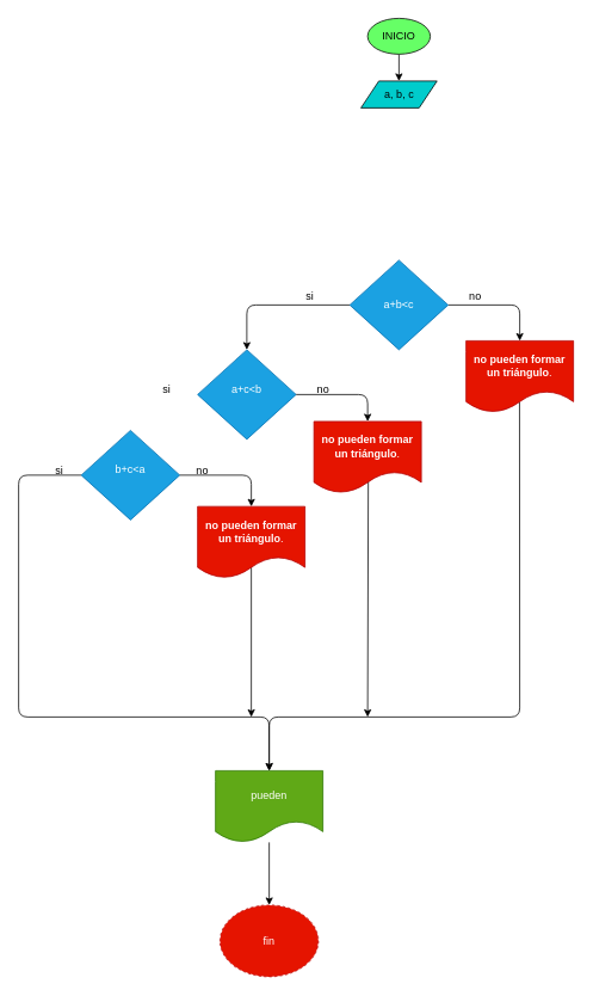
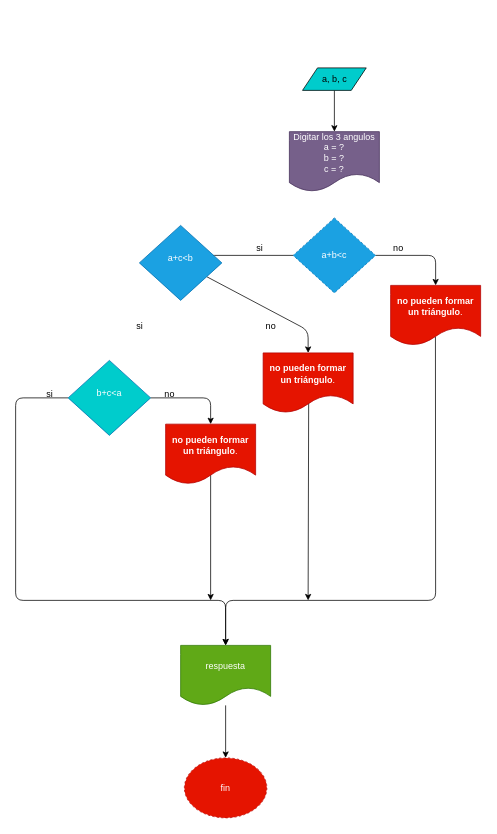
- <mxCell id="3" value="INICIO" style="ellipse;whiteSpace=wrap;html=1;fillColor=#66FF66;" parent="1" vertex="1"><mxGeometry x="410" y="20" width="70" height="40" as="geometry" /></mxCell>
- <mxCell id="2" value="" style="edgeStyle=none;html=1;" parent="1" source="3" target="5" edge="1"><mxGeometry relative="1" as="geometry" /></mxCell>
+ <mxCell id="4" value="" style="edgeStyle=none;html=1;" parent="1" source="5" target="6" edge="1"><mxGeometry relative="1" as="geometry" /></mxCell>
+ <mxCell id="6" value="Digitar los 3 angulos&lt;br&gt;a = ?&lt;br&gt;b = ?&lt;br&gt;c = ?" style="shape=document;whiteSpace=wrap;html=1;boundedLbl=1;fillColor=#76608a;strokeColor=#432D57;fontColor=#ffffff;" parent="1" vertex="1"><mxGeometry x="385" y="175" width="120" height="80" as="geometry" /></mxCell>
- <mxCell id="9" value="&lt;span class=&quot;base&quot;&gt;&lt;span class=&quot;mord mathnormal&quot;&gt;a&lt;/span&gt;&lt;span class=&quot;mspace&quot;&gt;&lt;/span&gt;&lt;span class=&quot;mbin&quot;&gt;+&lt;/span&gt;&lt;span class=&quot;mspace&quot;&gt;&lt;/span&gt;&lt;/span&gt;&lt;span class=&quot;base&quot;&gt;&lt;span class=&quot;strut&quot;&gt;&lt;/span&gt;&lt;span class=&quot;mord mathnormal&quot;&gt;b&amp;lt;&lt;/span&gt;&lt;/span&gt;&lt;span class=&quot;base&quot;&gt;&lt;span class=&quot;mord mathnormal&quot;&gt;c&lt;/span&gt;&lt;/span&gt;" style="rhombus;whiteSpace=wrap;html=1;fillColor=#1ba1e2;strokeColor=#006EAF;fontColor=#ffffff;" parent="1" vertex="1"><mxGeometry x="390" y="290" width="110" height="100" as="geometry" /></mxCell>
+ <mxCell id="9" value="&lt;span class=&quot;base&quot;&gt;&lt;span class=&quot;mord mathnormal&quot;&gt;a&lt;/span&gt;&lt;span class=&quot;mspace&quot;&gt;&lt;/span&gt;&lt;span class=&quot;mbin&quot;&gt;+&lt;/span&gt;&lt;span class=&quot;mspace&quot;&gt;&lt;/span&gt;&lt;/span&gt;&lt;span class=&quot;base&quot;&gt;&lt;span class=&quot;strut&quot;&gt;&lt;/span&gt;&lt;span class=&quot;mord mathnormal&quot;&gt;b&amp;lt;&lt;/span&gt;&lt;/span&gt;&lt;span class=&quot;base&quot;&gt;&lt;span class=&quot;mord mathnormal&quot;&gt;c&lt;/span&gt;&lt;/span&gt;" style="rhombus;whiteSpace=wrap;html=1;fillColor=#1ba1e2;strokeColor=#006EAF;fontColor=#ffffff;dashed=1;" parent="1" vertex="1"><mxGeometry x="390" y="290" width="110" height="100" as="geometry" /></mxCell>
- <mxCell id="14" value="&lt;span class=&quot;katex-display&quot;&gt;&lt;span class=&quot;katex&quot;&gt;&lt;span aria-hidden=&quot;true&quot; class=&quot;katex-html&quot;&gt;&lt;span class=&quot;base&quot;&gt;&lt;span class=&quot;mord mathnormal&quot;&gt;a&lt;/span&gt;&lt;span class=&quot;mspace&quot;&gt;&lt;/span&gt;&lt;span class=&quot;mbin&quot;&gt;+&lt;/span&gt;&lt;span class=&quot;mspace&quot;&gt;&lt;/span&gt;&lt;/span&gt;&lt;span class=&quot;base&quot;&gt;&lt;span class=&quot;strut&quot;&gt;&lt;/span&gt;&lt;span class=&quot;mord mathnormal&quot;&gt;c&amp;lt;&lt;/span&gt;&lt;/span&gt;&lt;span class=&quot;base&quot;&gt;&lt;span class=&quot;mord mathnormal&quot;&gt;b&lt;/span&gt;&lt;/span&gt;&lt;/span&gt;&lt;/span&gt;&lt;/span&gt;&lt;p data-end=&quot;1040&quot; data-start=&quot;926&quot;&gt;&lt;/p&gt;" style="rhombus;whiteSpace=wrap;html=1;fillColor=#1ba1e2;strokeColor=#006EAF;fontColor=#ffffff;" parent="1" vertex="1"><mxGeometry x="220" y="390" width="110" height="100" as="geometry" /></mxCell>
+ <mxCell id="14" value="&lt;span class=&quot;katex-display&quot;&gt;&lt;span class=&quot;katex&quot;&gt;&lt;span aria-hidden=&quot;true&quot; class=&quot;katex-html&quot;&gt;&lt;span class=&quot;base&quot;&gt;&lt;span class=&quot;mord mathnormal&quot;&gt;a&lt;/span&gt;&lt;span class=&quot;mspace&quot;&gt;&lt;/span&gt;&lt;span class=&quot;mbin&quot;&gt;+&lt;/span&gt;&lt;span class=&quot;mspace&quot;&gt;&lt;/span&gt;&lt;/span&gt;&lt;span class=&quot;base&quot;&gt;&lt;span class=&quot;strut&quot;&gt;&lt;/span&gt;&lt;span class=&quot;mord mathnormal&quot;&gt;c&amp;lt;&lt;/span&gt;&lt;/span&gt;&lt;span class=&quot;base&quot;&gt;&lt;span class=&quot;mord mathnormal&quot;&gt;b&lt;/span&gt;&lt;/span&gt;&lt;/span&gt;&lt;/span&gt;&lt;/span&gt;&lt;p data-end=&quot;1040&quot; data-start=&quot;926&quot;&gt;&lt;/p&gt;" style="rhombus;whiteSpace=wrap;html=1;fillColor=#1ba1e2;strokeColor=#006EAF;fontColor=#ffffff;" parent="1" vertex="1"><mxGeometry x="185" y="300" width="110" height="100" as="geometry" /></mxCell>
- <mxCell id="19" value="&lt;span class=&quot;base&quot;&gt;&lt;span class=&quot;mord mathnormal&quot;&gt;b&lt;/span&gt;&lt;span class=&quot;mspace&quot;&gt;&lt;/span&gt;&lt;span class=&quot;mbin&quot;&gt;+&lt;/span&gt;&lt;span class=&quot;mspace&quot;&gt;&lt;/span&gt;&lt;/span&gt;&lt;span class=&quot;base&quot;&gt;&lt;span class=&quot;strut&quot;&gt;&lt;/span&gt;&lt;span class=&quot;mord mathnormal&quot;&gt;c&amp;lt;&lt;/span&gt;&lt;/span&gt;&lt;span class=&quot;base&quot;&gt;&lt;span class=&quot;mord mathnormal&quot;&gt;a&lt;/span&gt;&lt;/span&gt;&lt;br&gt;&lt;p data-end=&quot;1040&quot; data-start=&quot;926&quot;&gt;&lt;/p&gt;" style="rhombus;whiteSpace=wrap;html=1;fillColor=#1ba1e2;strokeColor=#006EAF;fontColor=#ffffff;" parent="1" vertex="1"><mxGeometry x="90" y="480" width="110" height="100" as="geometry" /></mxCell>
+ <mxCell id="19" value="&lt;span class=&quot;base&quot;&gt;&lt;span class=&quot;mord mathnormal&quot;&gt;b&lt;/span&gt;&lt;span class=&quot;mspace&quot;&gt;&lt;/span&gt;&lt;span class=&quot;mbin&quot;&gt;+&lt;/span&gt;&lt;span class=&quot;mspace&quot;&gt;&lt;/span&gt;&lt;/span&gt;&lt;span class=&quot;base&quot;&gt;&lt;span class=&quot;strut&quot;&gt;&lt;/span&gt;&lt;span class=&quot;mord mathnormal&quot;&gt;c&amp;lt;&lt;/span&gt;&lt;/span&gt;&lt;span class=&quot;base&quot;&gt;&lt;span class=&quot;mord mathnormal&quot;&gt;a&lt;/span&gt;&lt;/span&gt;&lt;br&gt;&lt;p data-end=&quot;1040&quot; data-start=&quot;926&quot;&gt;&lt;/p&gt;" style="rhombus;whiteSpace=wrap;html=1;fillColor=#00cccc;strokeColor=#006EAF;fontColor=#ffffff;" parent="1" vertex="1"><mxGeometry x="90" y="480" width="110" height="100" as="geometry" /></mxCell>
- <mxCell id="27" value="pueden" style="shape=document;whiteSpace=wrap;html=1;boundedLbl=1;fillColor=#60a917;strokeColor=#2D7600;fontColor=#ffffff;" parent="1" vertex="1"><mxGeometry x="240" y="860" width="120" height="80" as="geometry" /></mxCell>
+ <mxCell id="27" value="respuesta" style="shape=document;whiteSpace=wrap;html=1;boundedLbl=1;fillColor=#60a917;strokeColor=#2D7600;fontColor=#ffffff;" parent="1" vertex="1"><mxGeometry x="240" y="860" width="120" height="80" as="geometry" /></mxCell>
